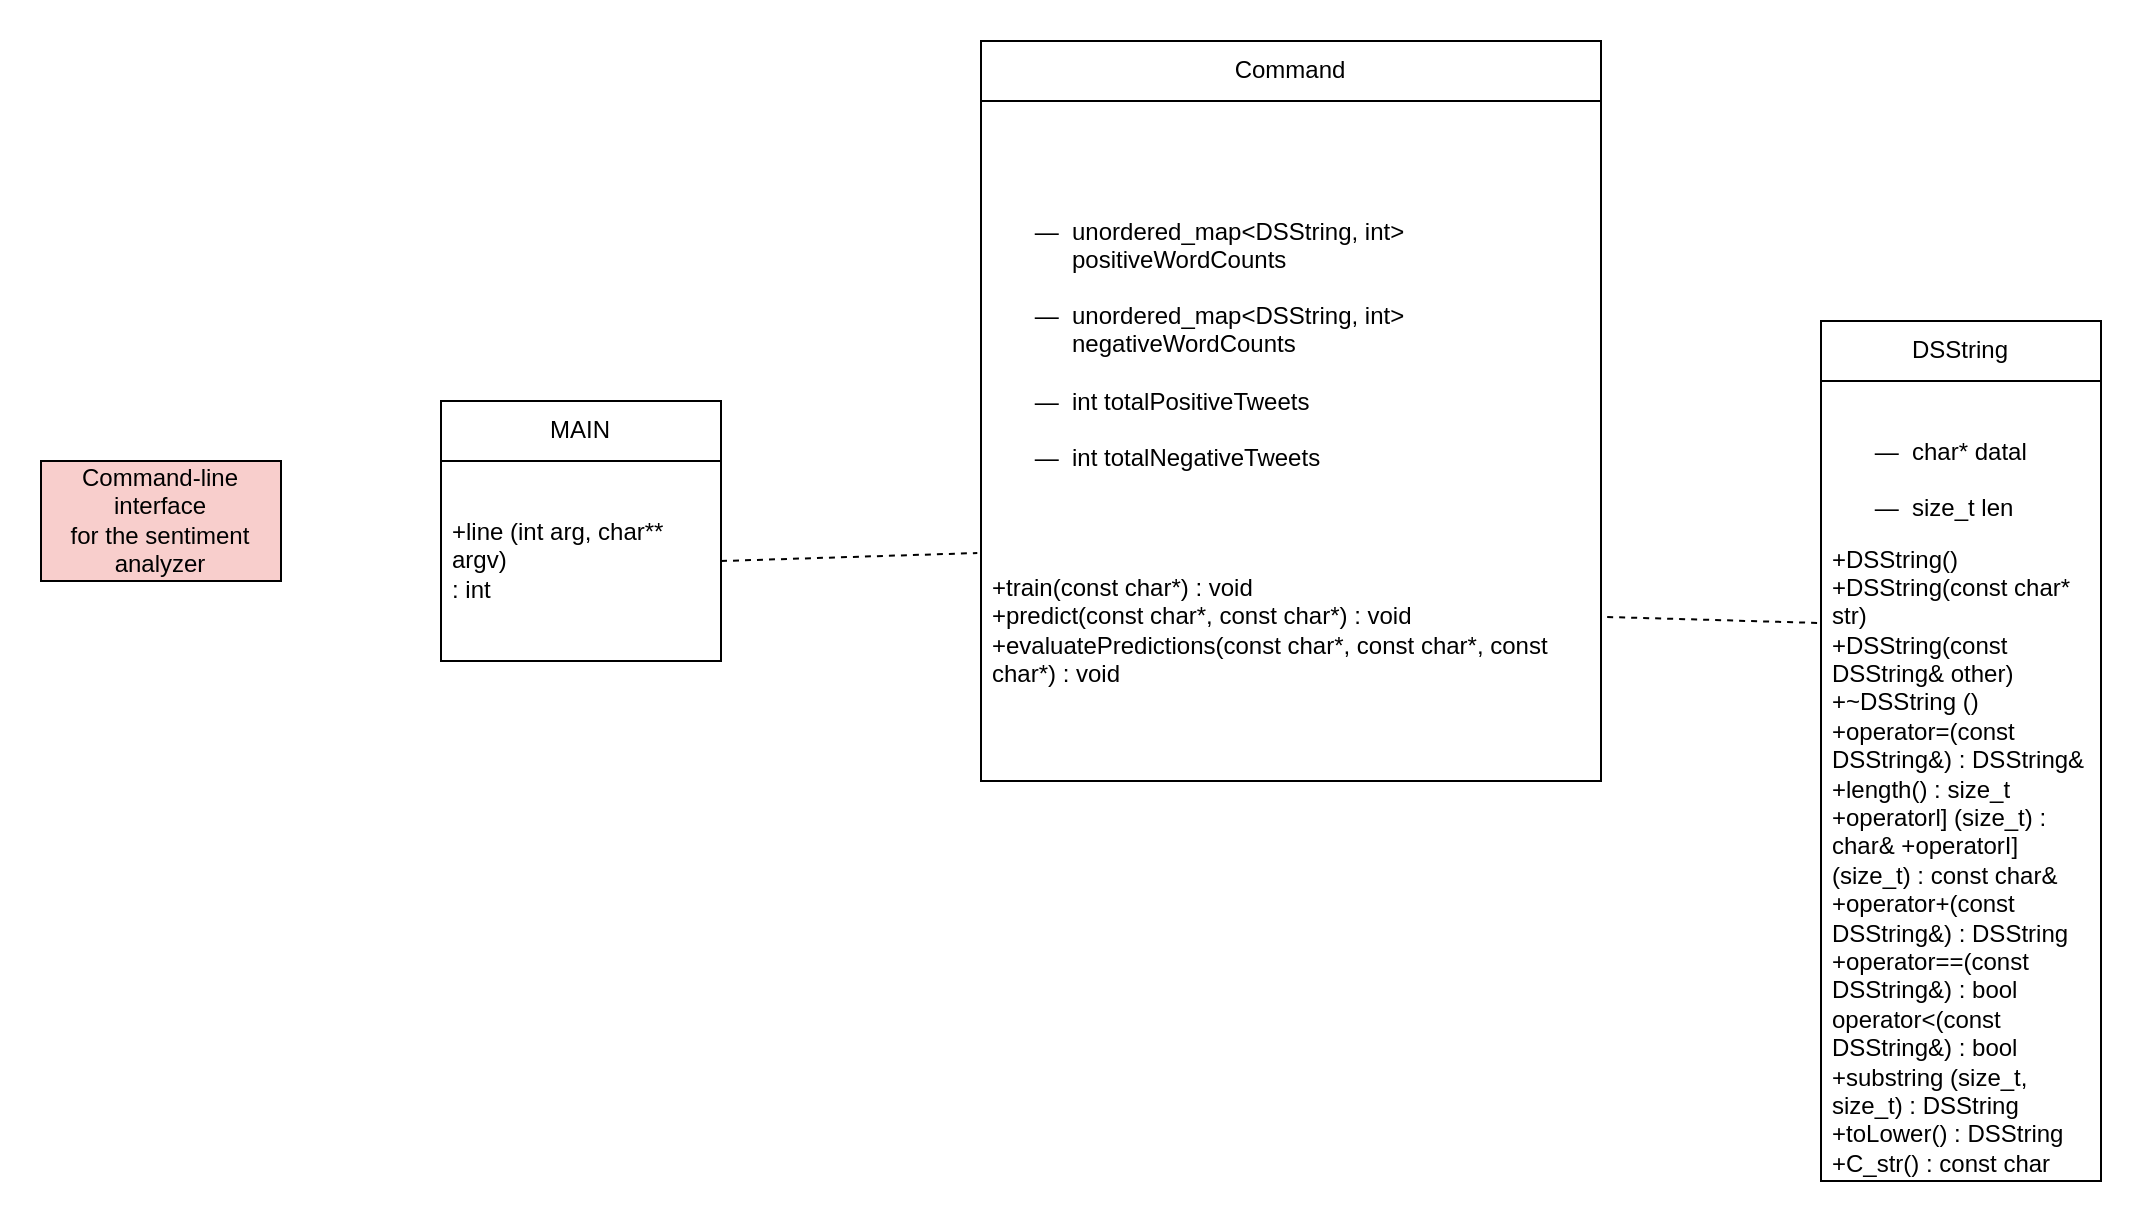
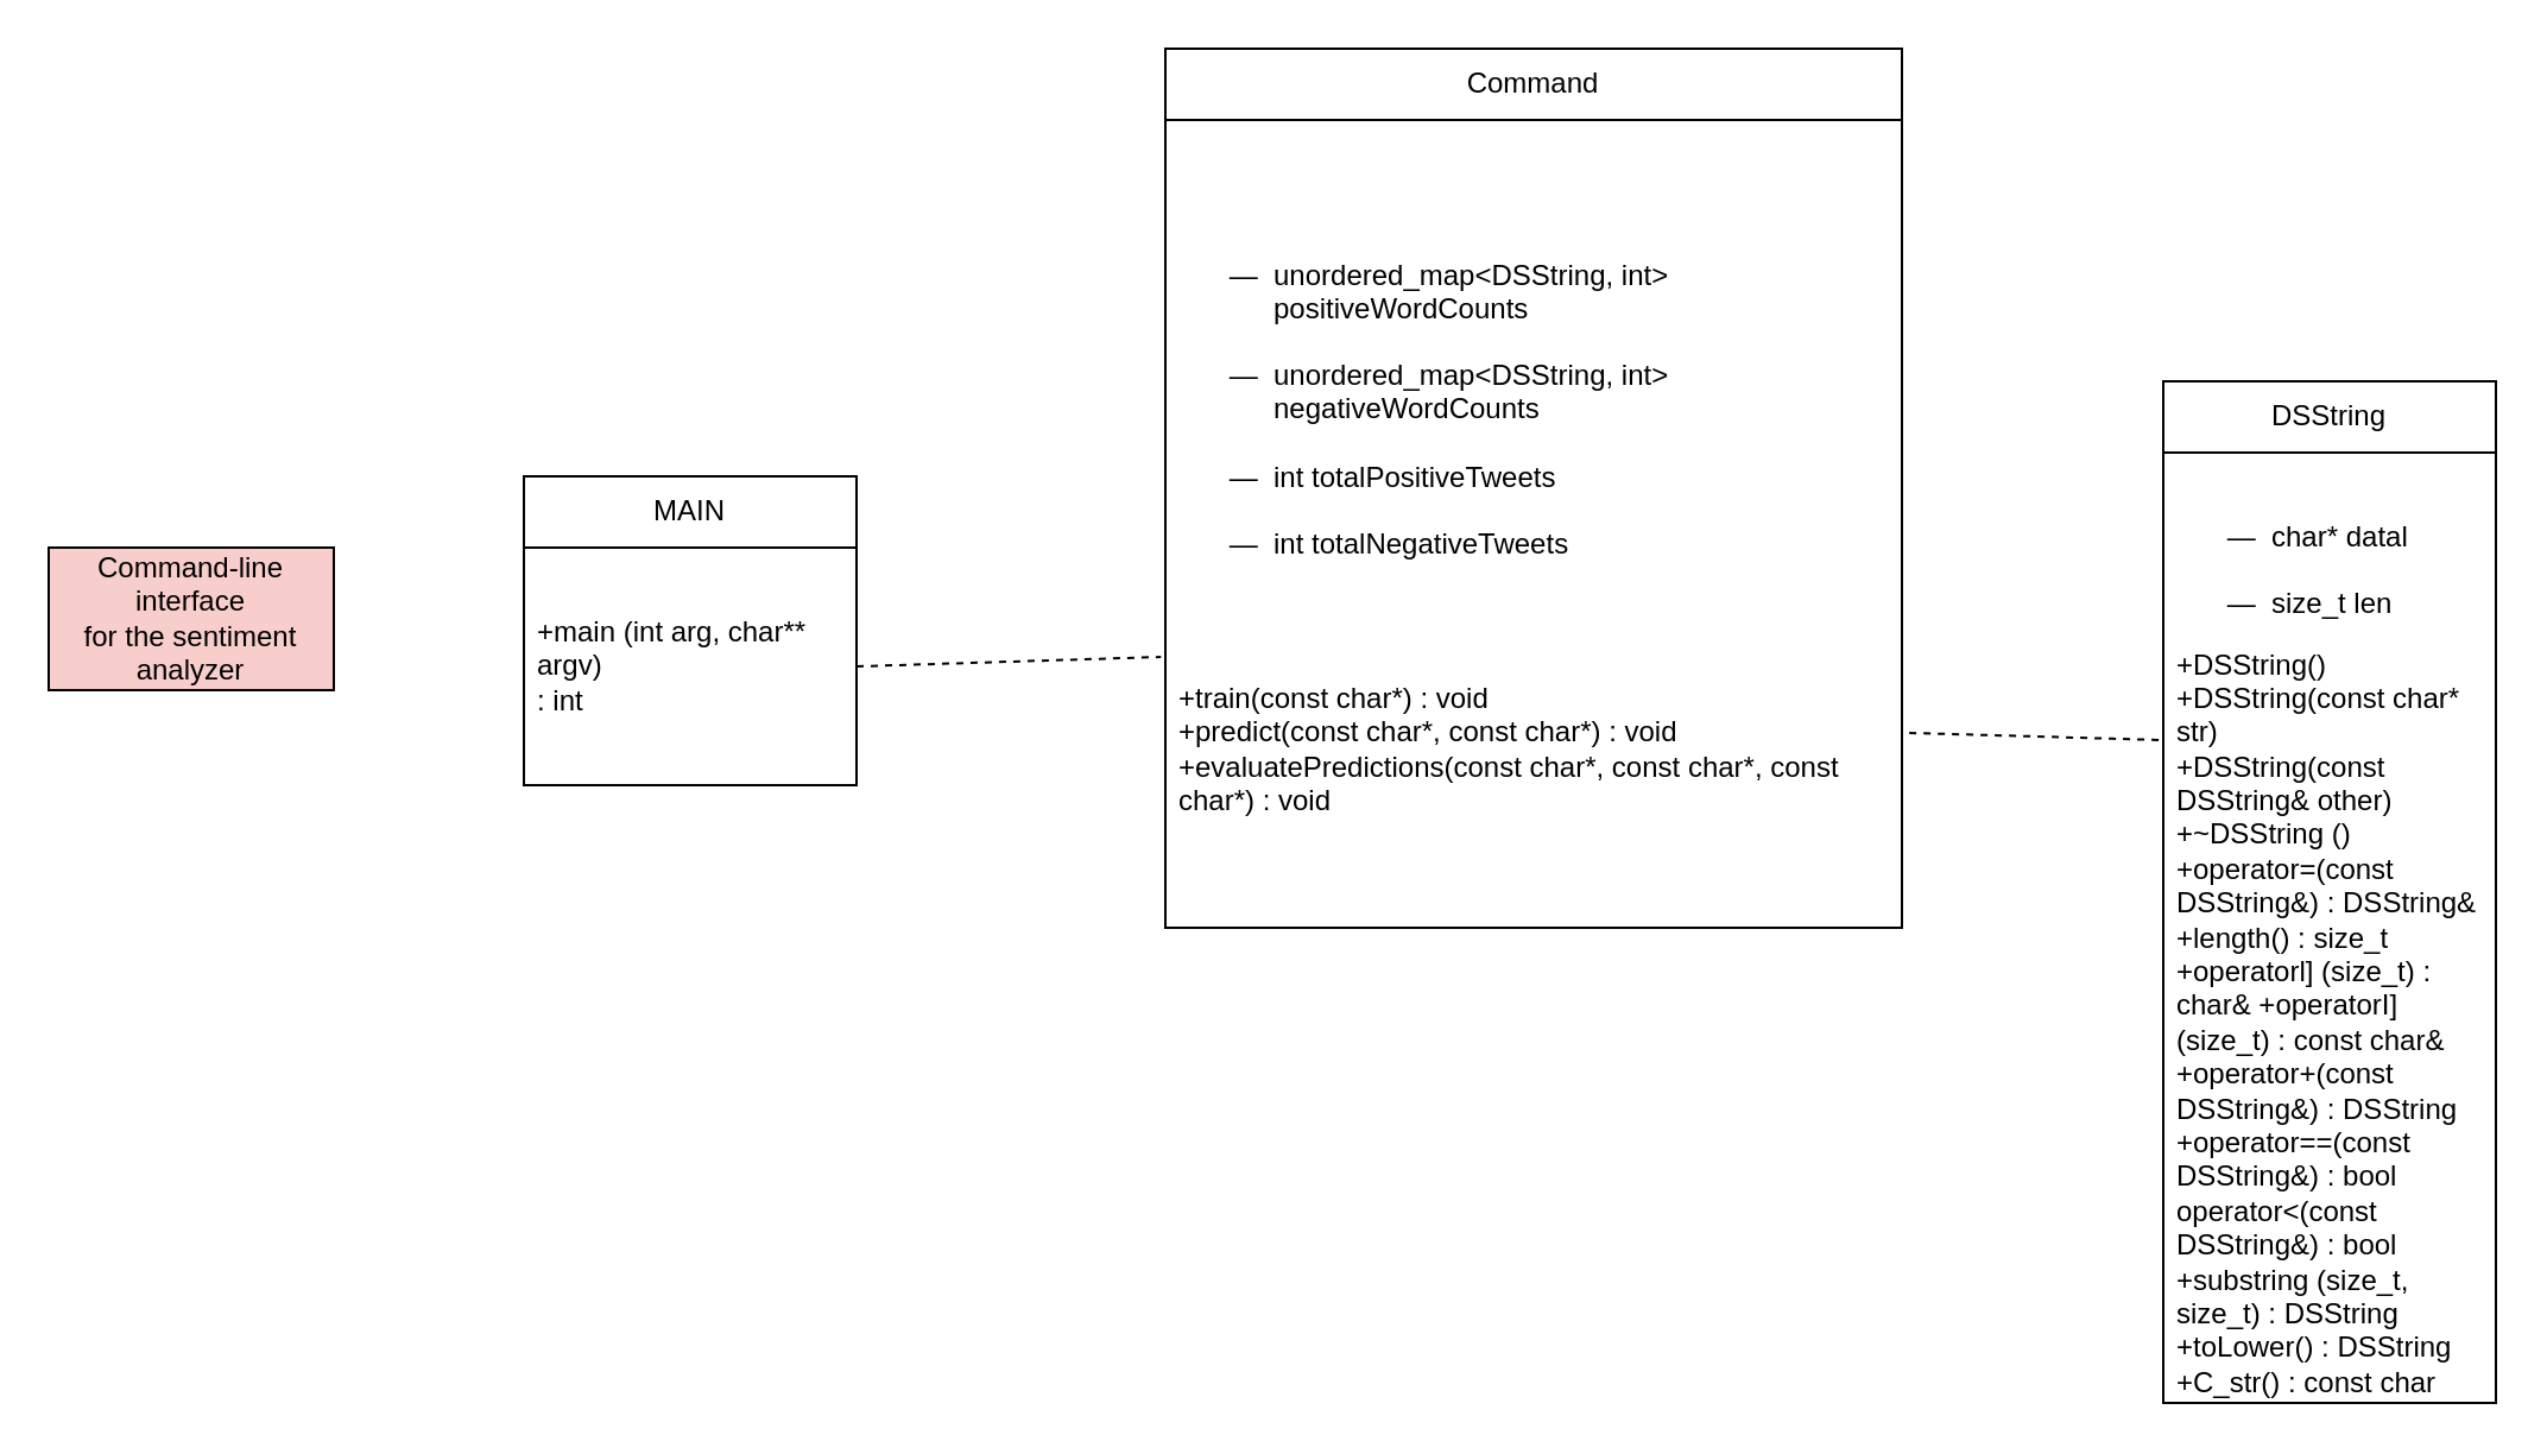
- <mxCell id="4" value="&lt;div&gt;+line (int arg, char** argv)&lt;/div&gt;&lt;div&gt;: int&lt;/div&gt;" style="text;strokeColor=none;fillColor=none;align=left;verticalAlign=middle;spacingLeft=4;spacingRight=4;overflow=hidden;points=[[0,0.5],[1,0.5]];portConstraint=eastwest;rotatable=0;whiteSpace=wrap;html=1;" vertex="1" parent="3"><mxGeometry y="30" width="140" height="100" as="geometry" /></mxCell>
+ <mxCell id="4" value="&lt;div&gt;+main (int arg, char** argv)&lt;/div&gt;&lt;div&gt;: int&lt;/div&gt;" style="text;strokeColor=none;fillColor=none;align=left;verticalAlign=middle;spacingLeft=4;spacingRight=4;overflow=hidden;points=[[0,0.5],[1,0.5]];portConstraint=eastwest;rotatable=0;whiteSpace=wrap;html=1;" vertex="1" parent="3"><mxGeometry y="30" width="140" height="100" as="geometry" /></mxCell>
